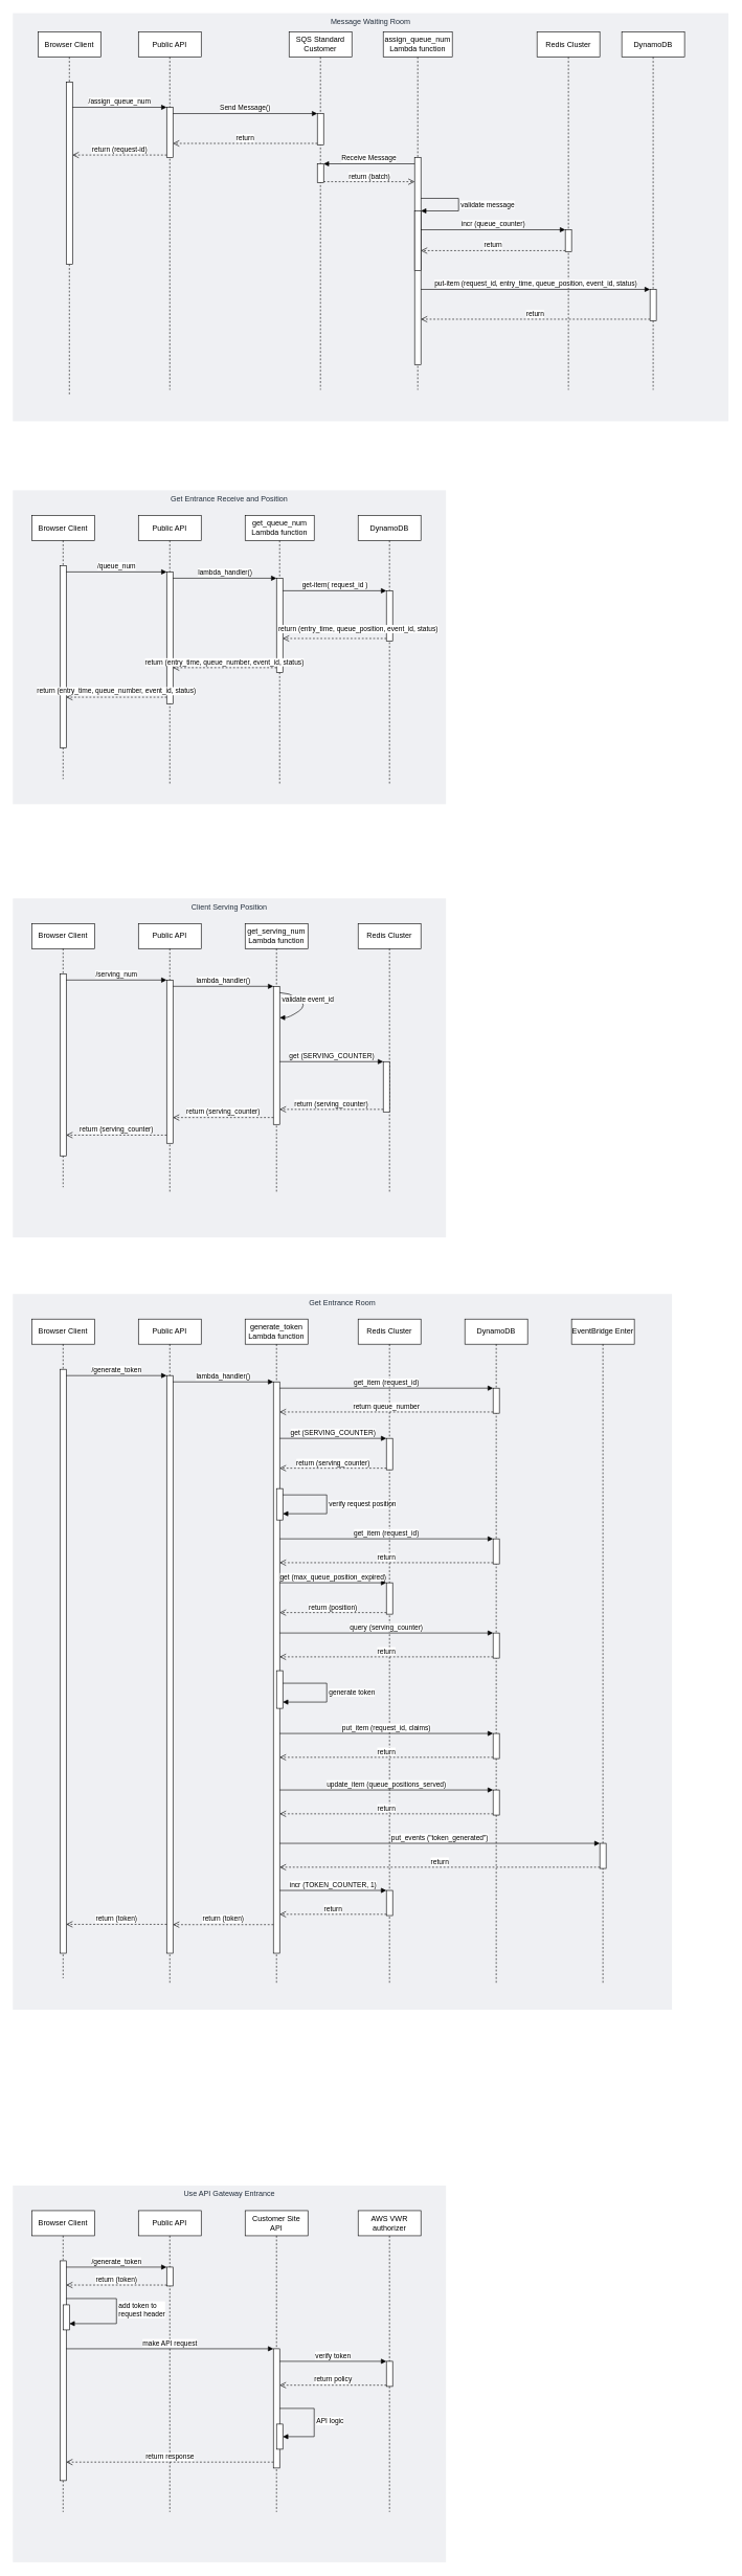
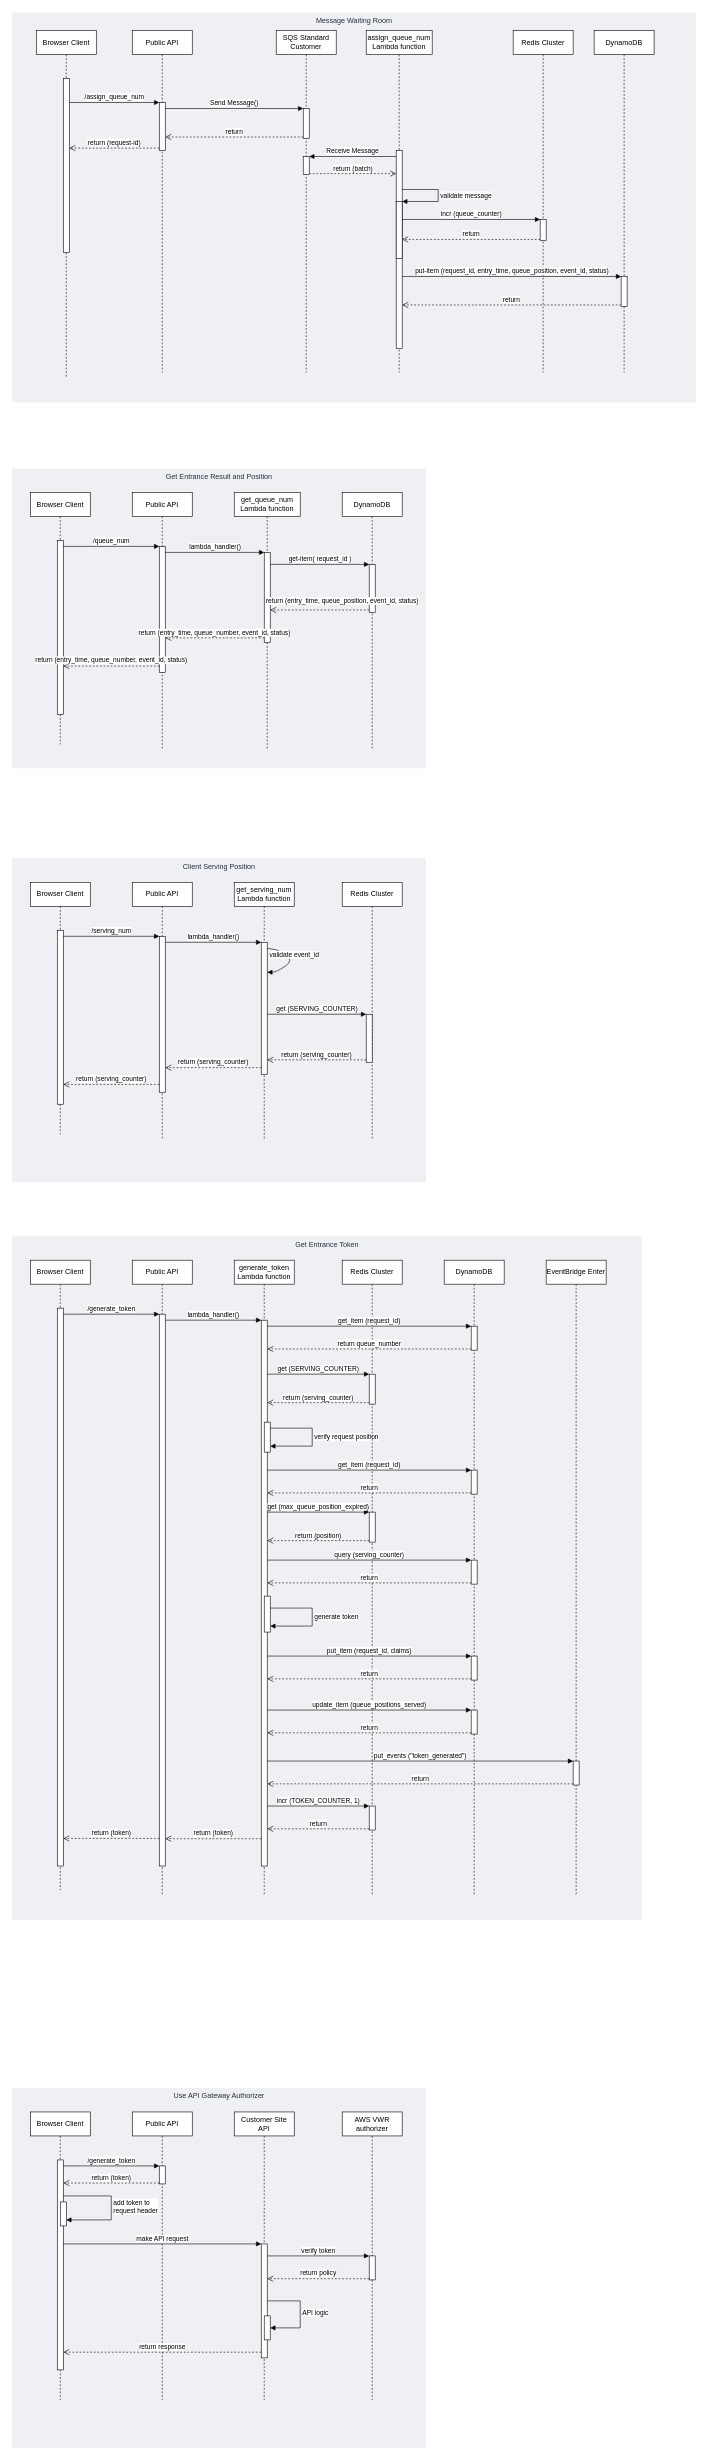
- <mxCell id="26" value="Get Entrance Receive and Position" style="fillColor=#EFF0F3;strokeColor=none;dashed=0;verticalAlign=top;fontStyle=0;fontColor=#232F3D;" parent="1" vertex="1"><mxGeometry x="20" y="780" width="690" height="500" as="geometry" /></mxCell>
+ <mxCell id="26" value="Get Entrance Result and Position" style="fillColor=#EFF0F3;strokeColor=none;dashed=0;verticalAlign=top;fontStyle=0;fontColor=#232F3D;" parent="1" vertex="1"><mxGeometry x="20" y="780" width="690" height="500" as="geometry" /></mxCell>
- <mxCell id="57" value="Get Entrance Room" style="fillColor=#EFF0F3;strokeColor=none;dashed=0;verticalAlign=top;fontStyle=0;fontColor=#232F3D;" parent="1" vertex="1"><mxGeometry x="20" y="2060" width="1050" height="1140" as="geometry" /></mxCell>
+ <mxCell id="57" value="Get Entrance Token" style="fillColor=#EFF0F3;strokeColor=none;dashed=0;verticalAlign=top;fontStyle=0;fontColor=#232F3D;" parent="1" vertex="1"><mxGeometry x="20" y="2060" width="1050" height="1140" as="geometry" /></mxCell>
- <mxCell id="100" value="Use API Gateway Entrance" style="fillColor=#EFF0F3;strokeColor=none;dashed=0;verticalAlign=top;fontStyle=0;fontColor=#232F3D;" parent="1" vertex="1"><mxGeometry x="20" y="3480" width="690" height="600" as="geometry" /></mxCell>
+ <mxCell id="100" value="Use API Gateway Authorizer" style="fillColor=#EFF0F3;strokeColor=none;dashed=0;verticalAlign=top;fontStyle=0;fontColor=#232F3D;" parent="1" vertex="1"><mxGeometry x="20" y="3480" width="690" height="600" as="geometry" /></mxCell>
